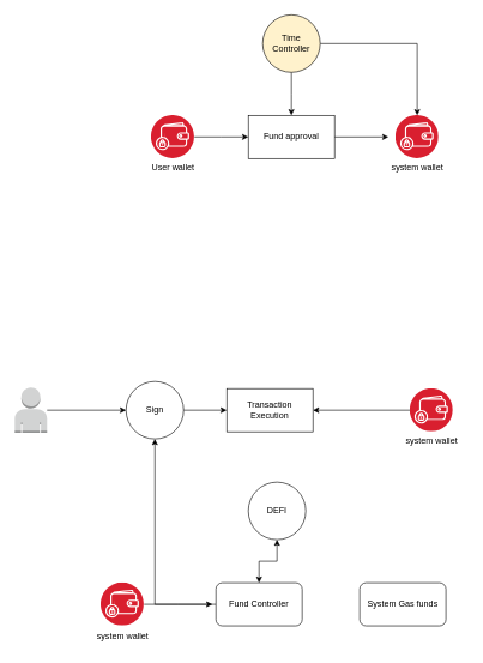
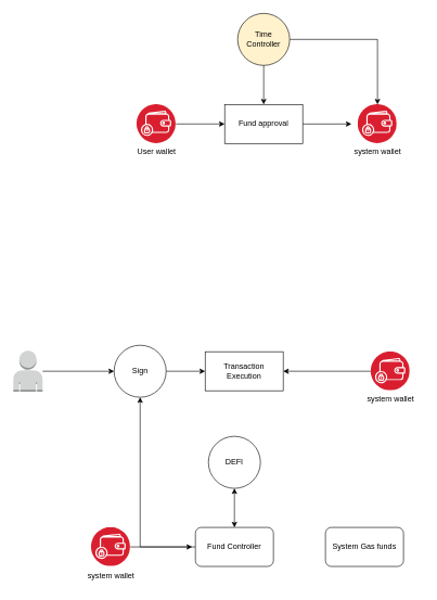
- <mxCell id="25" value="DEFI" style="ellipse;whiteSpace=wrap;html=1;aspect=fixed;" vertex="1" parent="1"><mxGeometry x="345" y="670" width="80" height="80" as="geometry" /></mxCell>
+ <mxCell id="25" value="DEFI" style="ellipse;whiteSpace=wrap;html=1;aspect=fixed;" vertex="1" parent="1"><mxGeometry x="320" y="670" width="80" height="80" as="geometry" /></mxCell>
